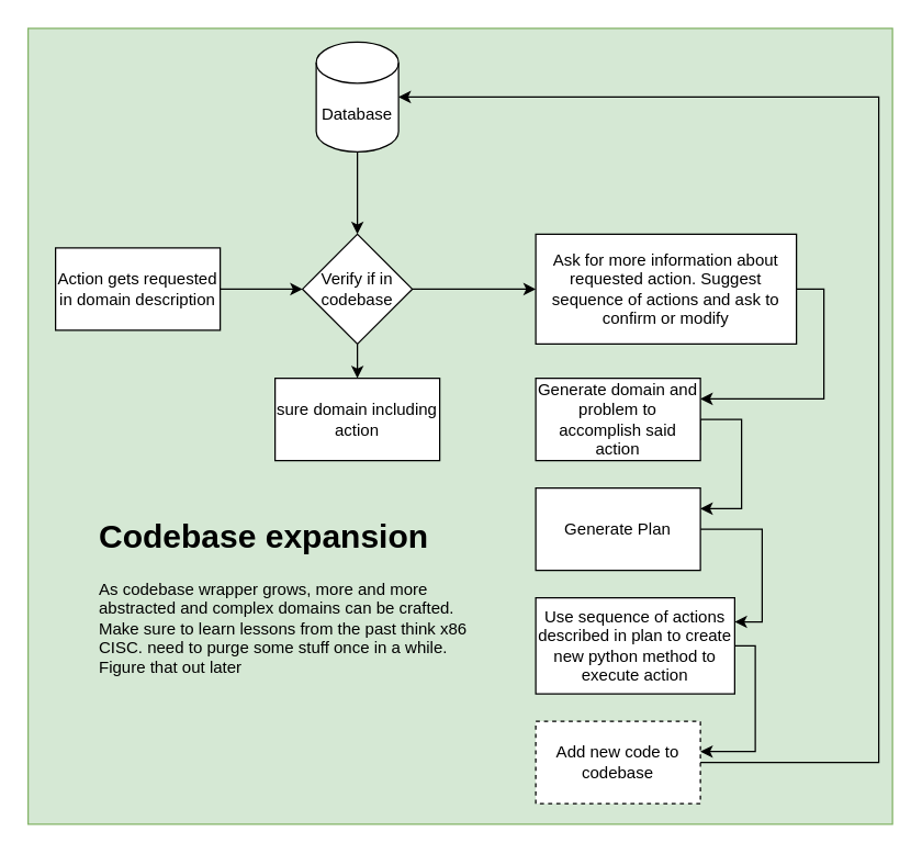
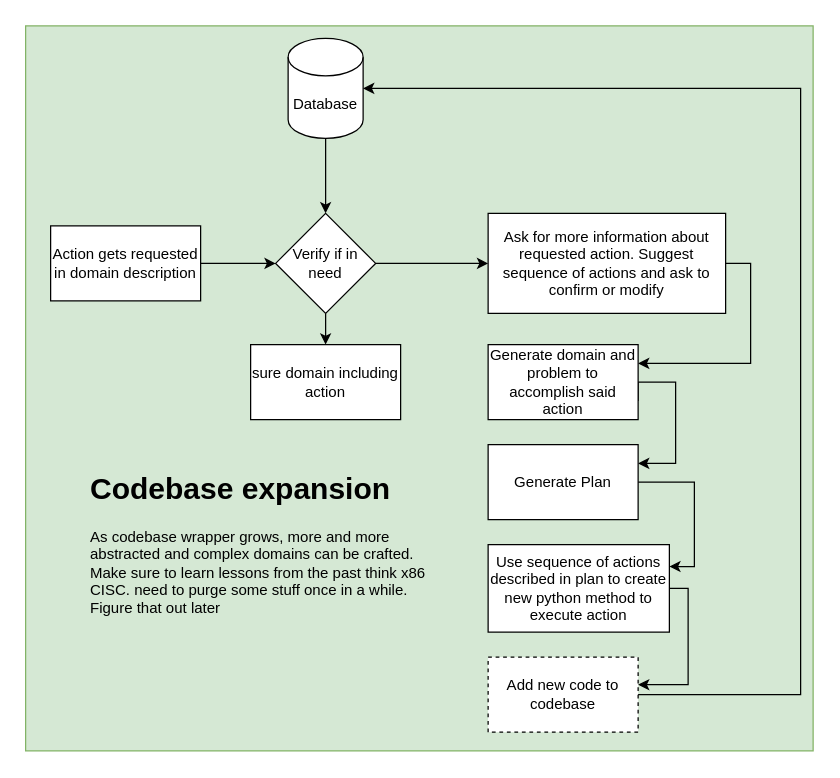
- <mxCell id="5" value="Verify if in codebase" style="rhombus;whiteSpace=wrap;html=1;" vertex="1" parent="1"><mxGeometry x="220" y="170" width="80" height="80" as="geometry" /></mxCell>
+ <mxCell id="5" value="Verify if in need" style="rhombus;whiteSpace=wrap;html=1;" vertex="1" parent="1"><mxGeometry x="220" y="170" width="80" height="80" as="geometry" /></mxCell>
